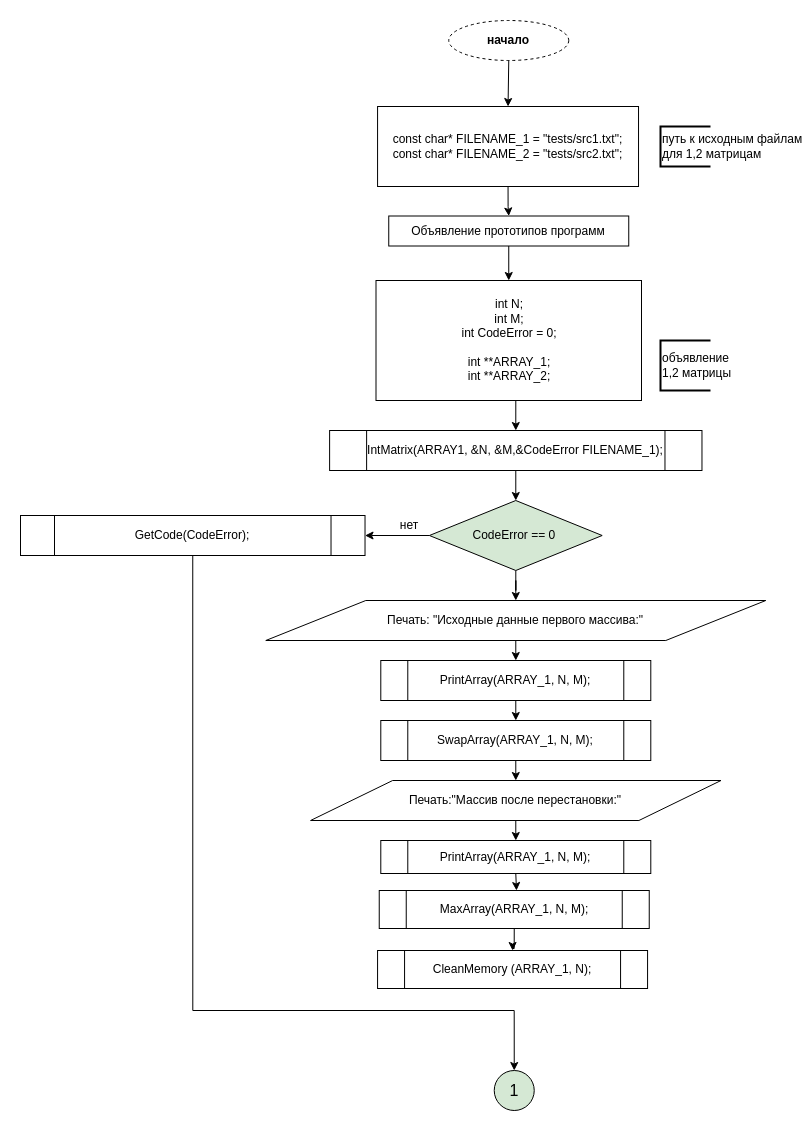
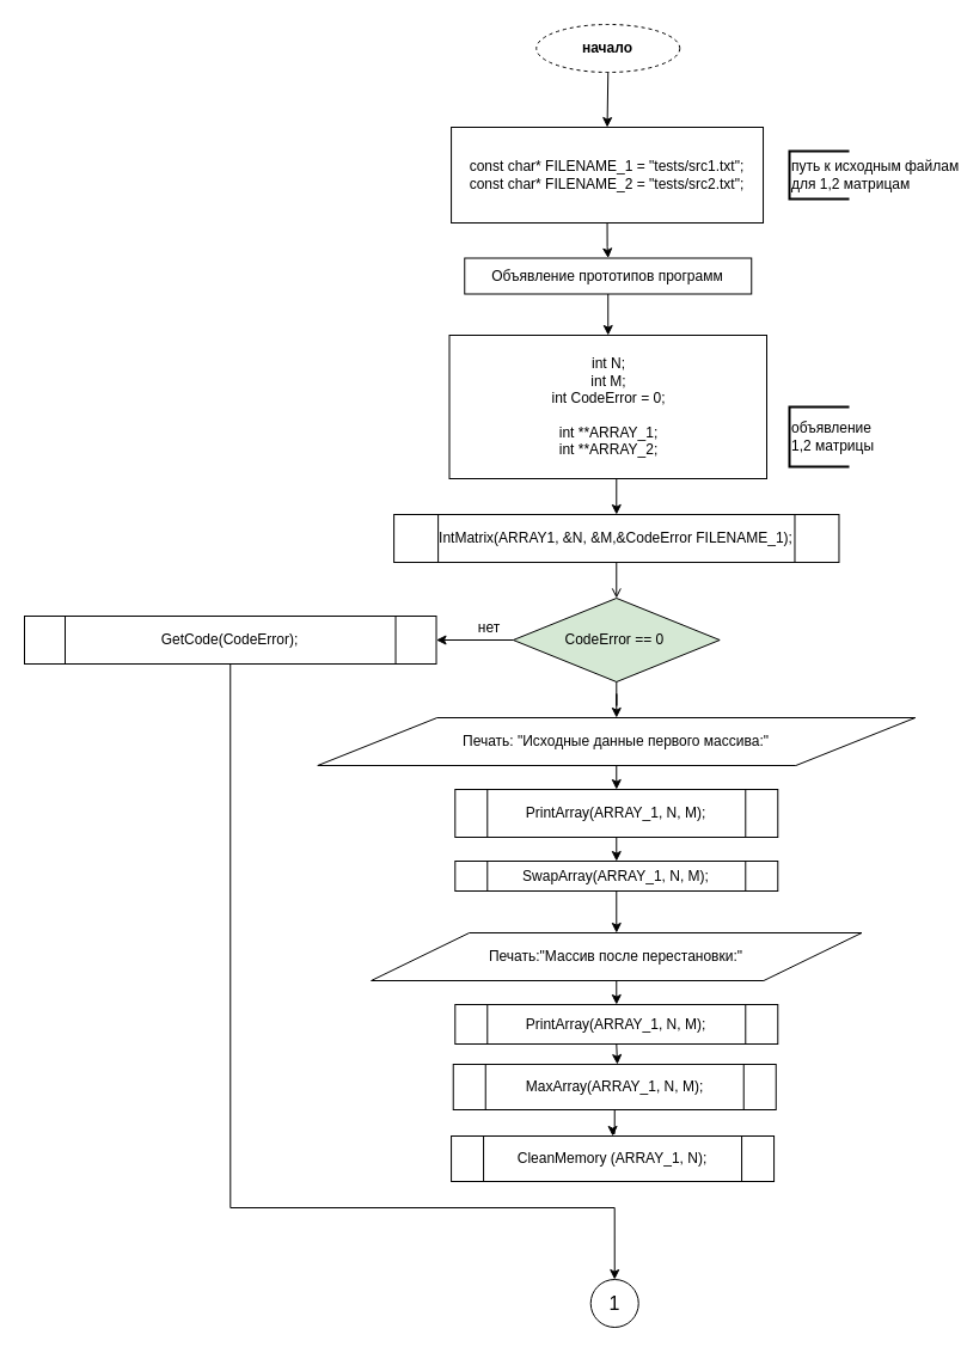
- <mxCell id="8" style="edgeStyle=orthogonalEdgeStyle;rounded=0;orthogonalLoop=1;jettySize=auto;html=1;exitX=0.5;exitY=1;exitDx=0;exitDy=0;entryX=0.5;entryY=0;entryDx=0;entryDy=0;" parent="1" source="9" target="33" edge="1"><mxGeometry relative="1" as="geometry"><mxPoint x="510.03" y="490" as="targetPoint" /></mxGeometry></mxCell>
+ <mxCell id="8" style="edgeStyle=orthogonalEdgeStyle;rounded=0;orthogonalLoop=1;jettySize=auto;html=1;exitX=0.5;exitY=1;exitDx=0;exitDy=0;entryX=0.5;entryY=0;entryDx=0;entryDy=0;endArrow=open;" parent="1" source="9" target="33" edge="1"><mxGeometry relative="1" as="geometry"><mxPoint x="510.03" y="490" as="targetPoint" /></mxGeometry></mxCell>
- <mxCell id="17" value="SwapArray(ARRAY_1, N, M);" style="shape=process;whiteSpace=wrap;html=1;backgroundOutline=1;strokeWidth=1;align=center;" parent="1" vertex="1"><mxGeometry x="380.29" y="720" width="270" height="40" as="geometry" /></mxCell>
+ <mxCell id="17" value="SwapArray(ARRAY_1, N, M);" style="shape=process;whiteSpace=wrap;html=1;backgroundOutline=1;strokeWidth=1;align=center;" parent="1" vertex="1"><mxGeometry x="380.29" y="720" width="270" height="25" as="geometry" /></mxCell>
- <mxCell id="30" value="&lt;font style=&quot;font-size: 16px&quot;&gt;1&lt;/font&gt;" style="ellipse;whiteSpace=wrap;html=1;aspect=fixed;fillColor=#d5e8d4;" parent="1" vertex="1"><mxGeometry x="493.74" y="1070" width="40" height="40" as="geometry" /></mxCell>
+ <mxCell id="30" value="&lt;font style=&quot;font-size: 16px&quot;&gt;1&lt;/font&gt;" style="ellipse;whiteSpace=wrap;html=1;aspect=fixed;" parent="1" vertex="1"><mxGeometry x="493.74" y="1070" width="40" height="40" as="geometry" /></mxCell>
